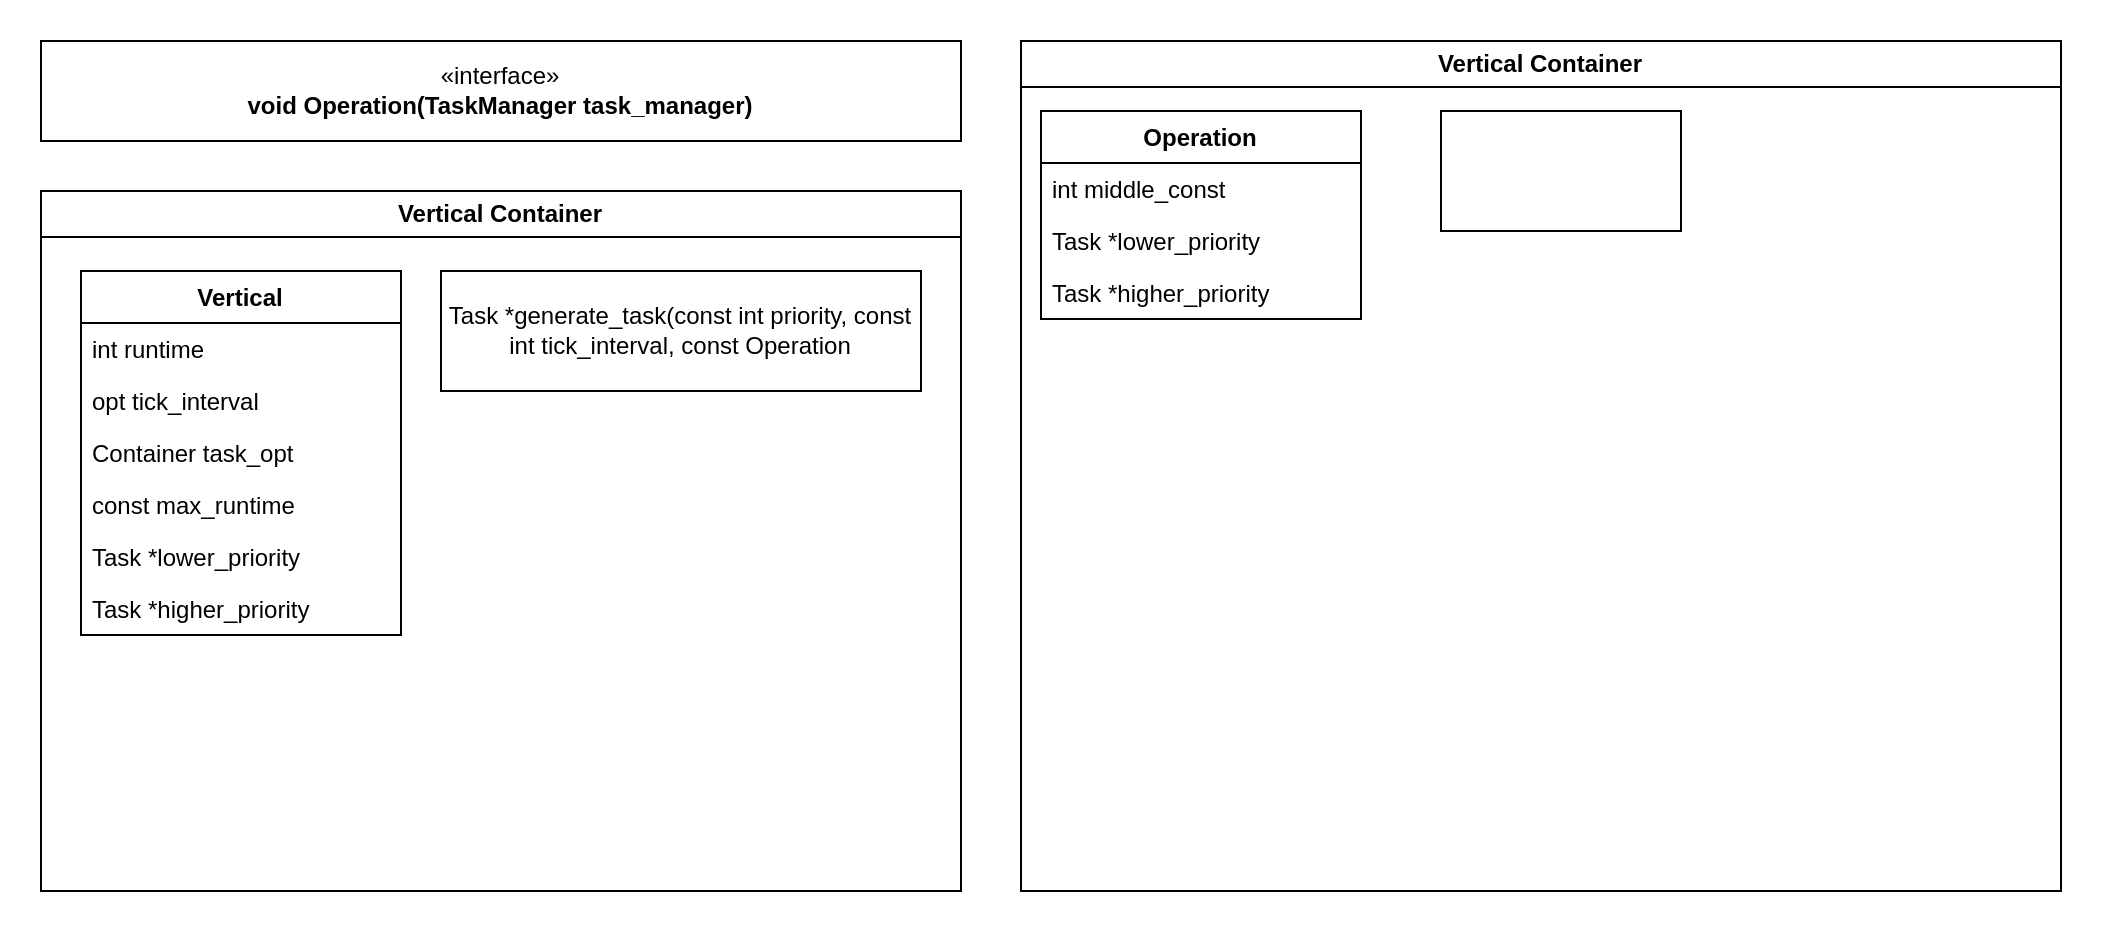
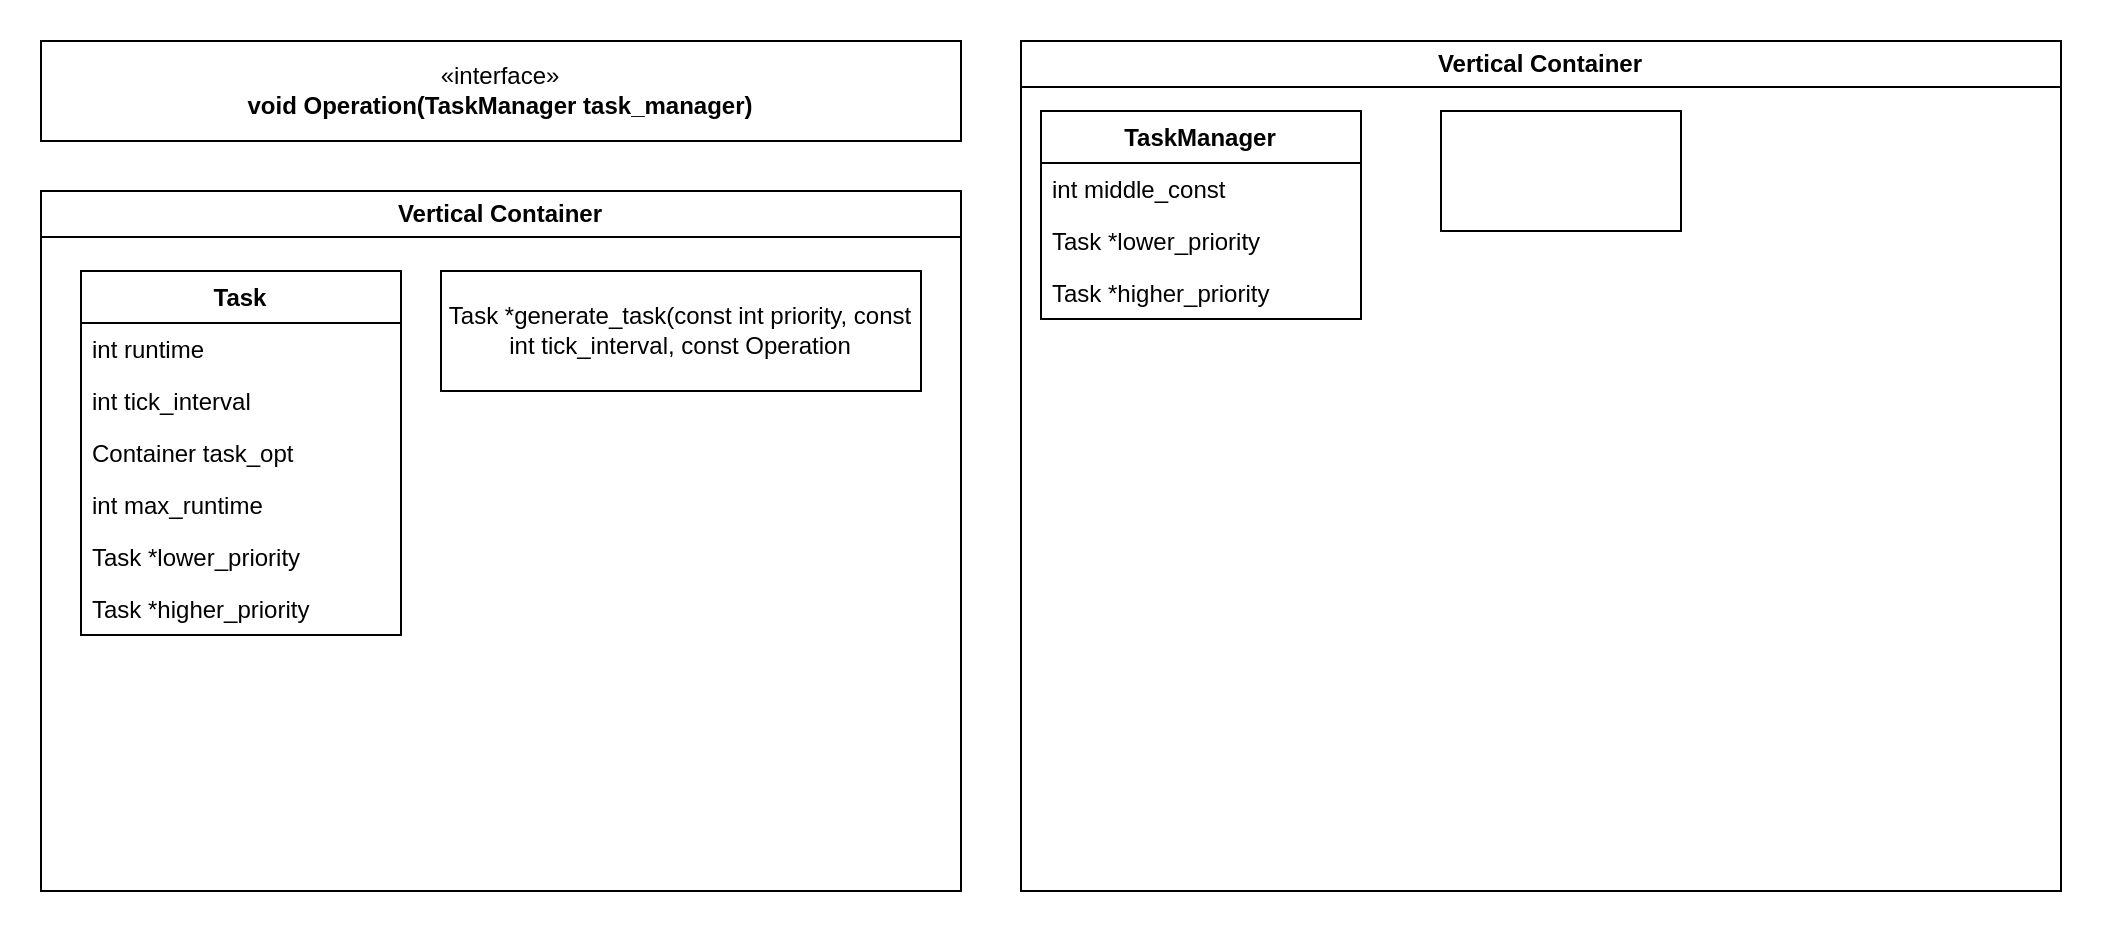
- <mxCell id="11" value="Operation" style="swimlane;fontStyle=1;align=center;verticalAlign=top;childLayout=stackLayout;horizontal=1;startSize=26;horizontalStack=0;resizeParent=1;resizeParentMax=0;resizeLast=0;collapsible=1;marginBottom=0;whiteSpace=wrap;html=1;" vertex="1" parent="10"><mxGeometry x="10" y="35" width="160" height="104" as="geometry" /></mxCell>
+ <mxCell id="11" value="TaskManager" style="swimlane;fontStyle=1;align=center;verticalAlign=top;childLayout=stackLayout;horizontal=1;startSize=26;horizontalStack=0;resizeParent=1;resizeParentMax=0;resizeLast=0;collapsible=1;marginBottom=0;whiteSpace=wrap;html=1;" vertex="1" parent="10"><mxGeometry x="10" y="35" width="160" height="104" as="geometry" /></mxCell>
- <mxCell id="2" value="Vertical" style="swimlane;fontStyle=1;align=center;verticalAlign=top;childLayout=stackLayout;horizontal=1;startSize=26;horizontalStack=0;resizeParent=1;resizeParentMax=0;resizeLast=0;collapsible=1;marginBottom=0;whiteSpace=wrap;html=1;" vertex="1" parent="1"><mxGeometry x="40" y="135" width="160" height="182" as="geometry" /></mxCell>
+ <mxCell id="2" value="Task" style="swimlane;fontStyle=1;align=center;verticalAlign=top;childLayout=stackLayout;horizontal=1;startSize=26;horizontalStack=0;resizeParent=1;resizeParentMax=0;resizeLast=0;collapsible=1;marginBottom=0;whiteSpace=wrap;html=1;" vertex="1" parent="1"><mxGeometry x="40" y="135" width="160" height="182" as="geometry" /></mxCell>
- <mxCell id="4" value="opt tick_interval" style="text;strokeColor=none;fillColor=none;align=left;verticalAlign=top;spacingLeft=4;spacingRight=4;overflow=hidden;rotatable=0;points=[[0,0.5],[1,0.5]];portConstraint=eastwest;whiteSpace=wrap;html=1;" vertex="1" parent="2"><mxGeometry y="52" width="160" height="26" as="geometry" /></mxCell>
+ <mxCell id="4" value="int tick_interval" style="text;strokeColor=none;fillColor=none;align=left;verticalAlign=top;spacingLeft=4;spacingRight=4;overflow=hidden;rotatable=0;points=[[0,0.5],[1,0.5]];portConstraint=eastwest;whiteSpace=wrap;html=1;" vertex="1" parent="2"><mxGeometry y="52" width="160" height="26" as="geometry" /></mxCell>
- <mxCell id="6" value="const max_runtime" style="text;strokeColor=none;fillColor=none;align=left;verticalAlign=top;spacingLeft=4;spacingRight=4;overflow=hidden;rotatable=0;points=[[0,0.5],[1,0.5]];portConstraint=eastwest;whiteSpace=wrap;html=1;" vertex="1" parent="2"><mxGeometry y="104" width="160" height="26" as="geometry" /></mxCell>
+ <mxCell id="6" value="int max_runtime" style="text;strokeColor=none;fillColor=none;align=left;verticalAlign=top;spacingLeft=4;spacingRight=4;overflow=hidden;rotatable=0;points=[[0,0.5],[1,0.5]];portConstraint=eastwest;whiteSpace=wrap;html=1;" vertex="1" parent="2"><mxGeometry y="104" width="160" height="26" as="geometry" /></mxCell>
